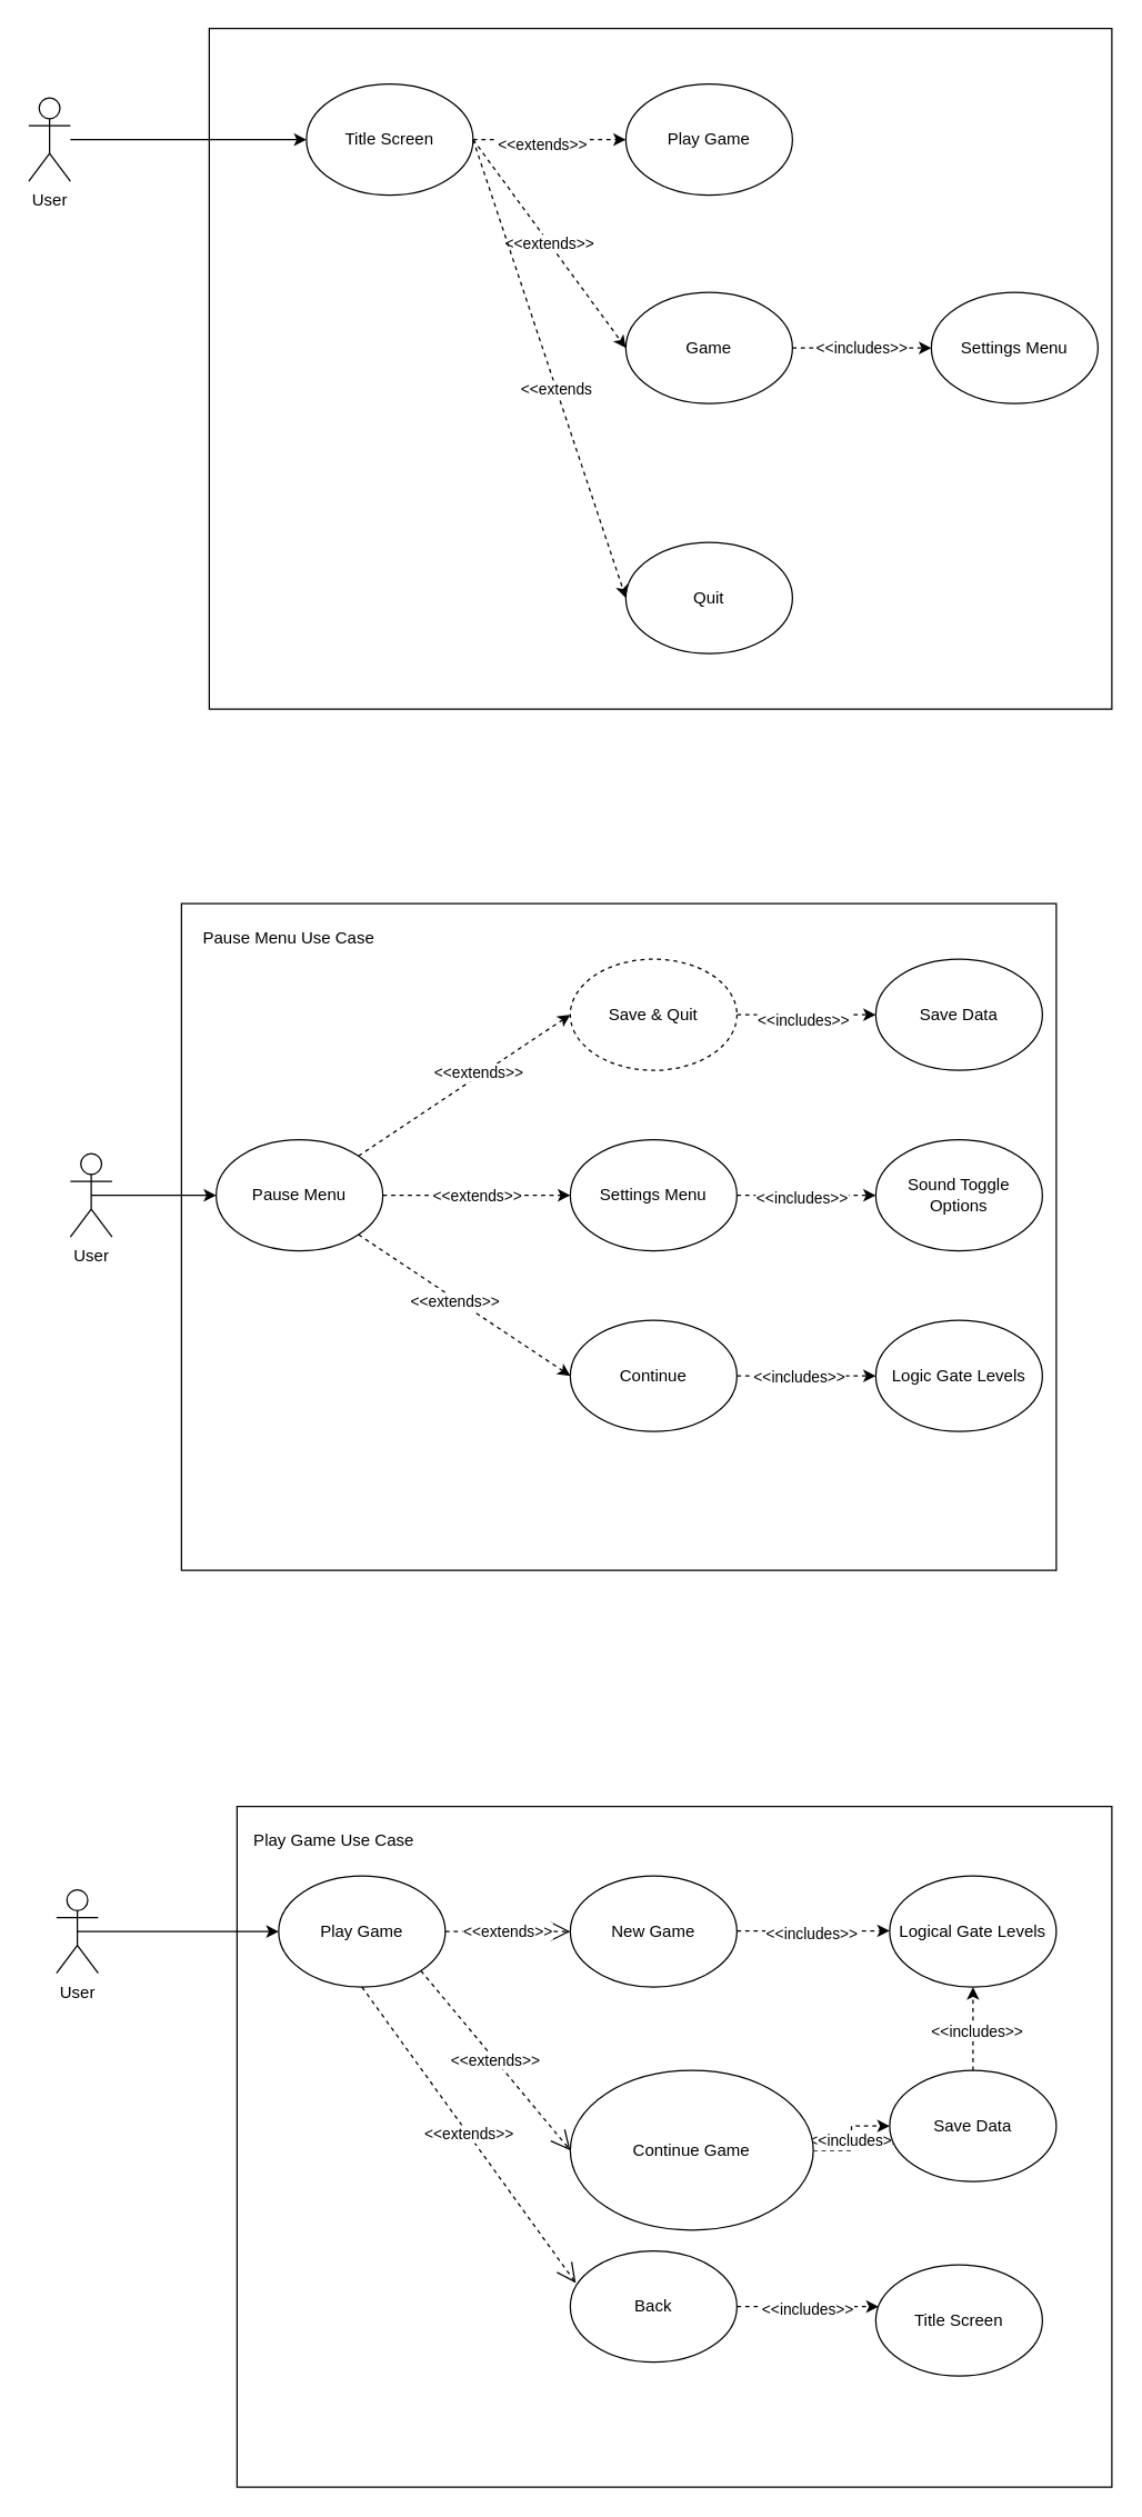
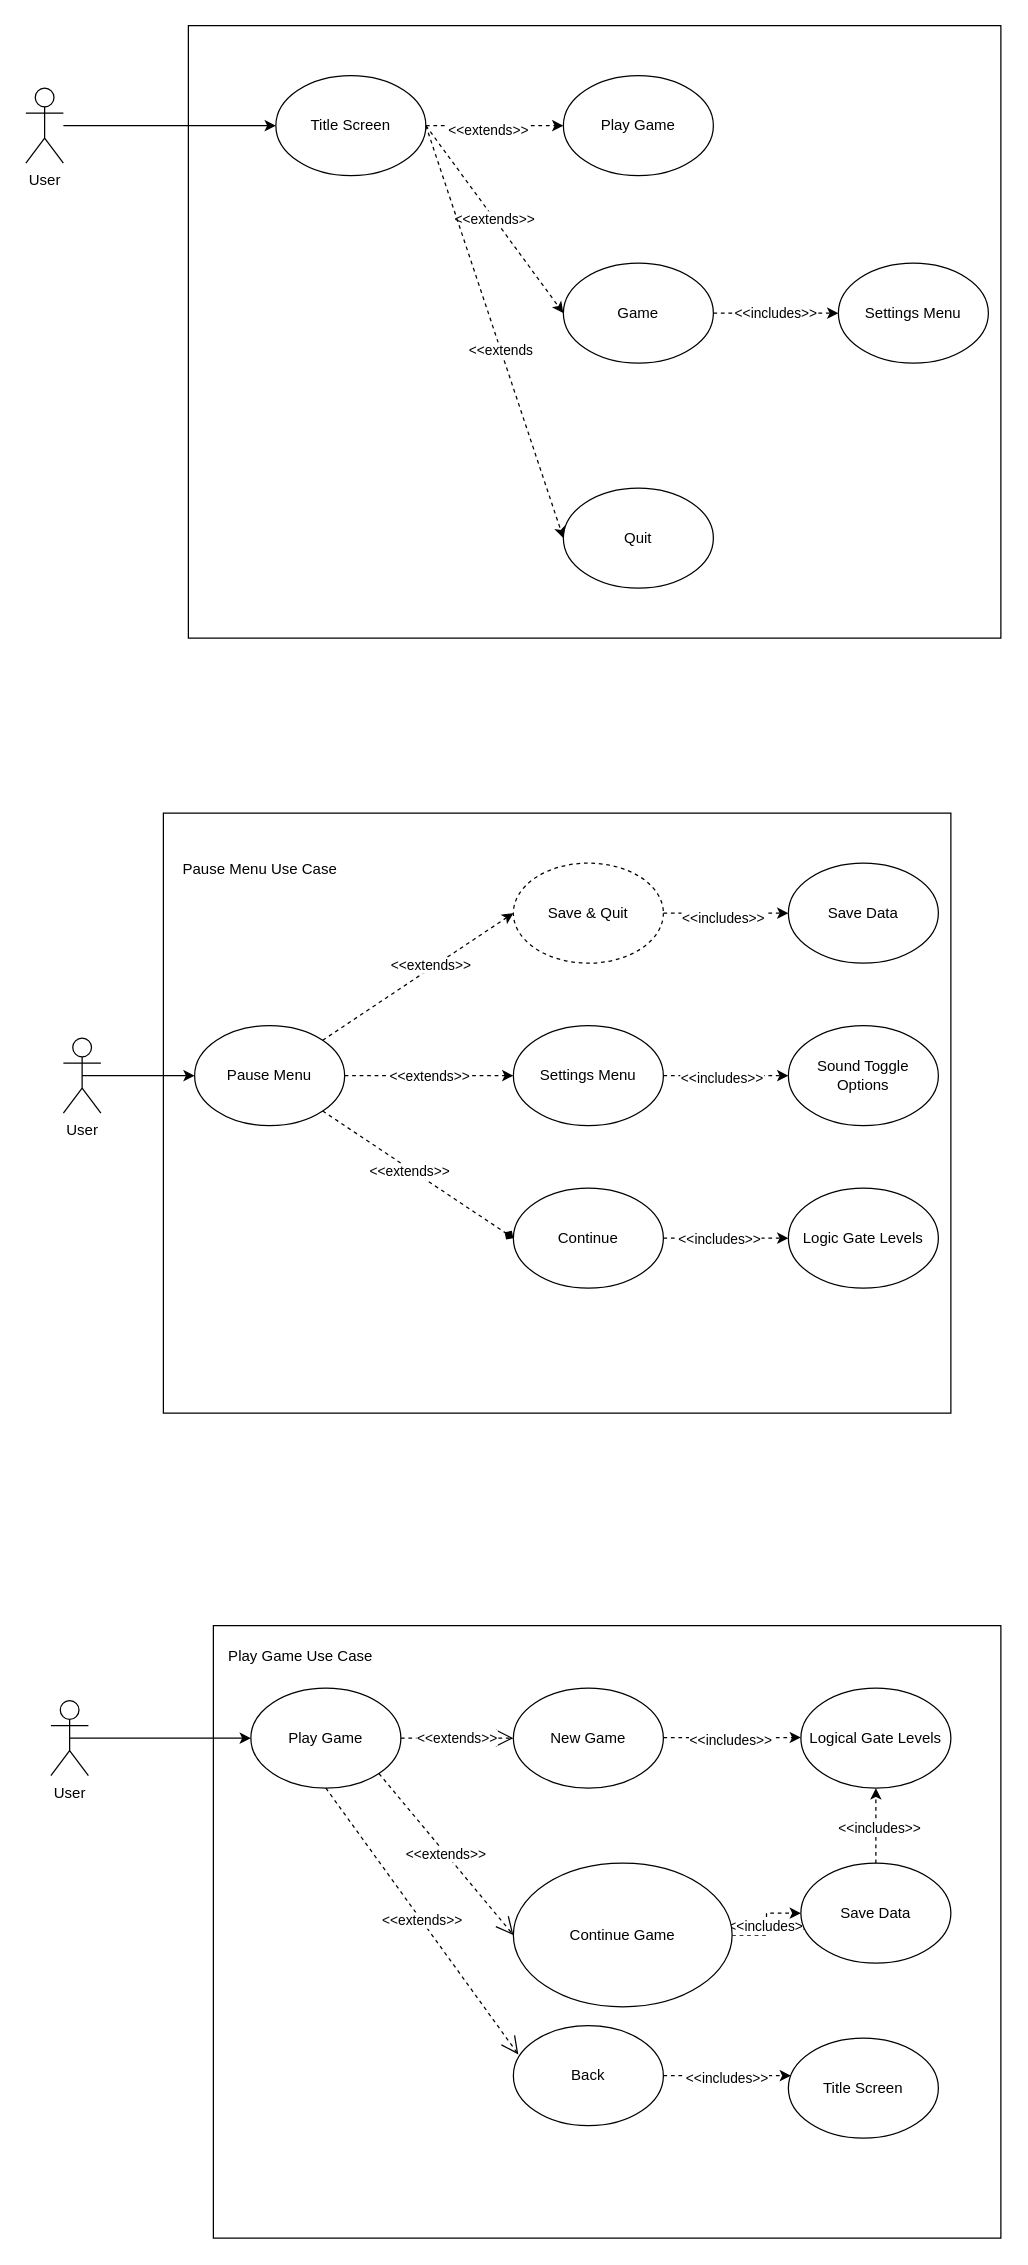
- <mxCell id="17" value="Pause Menu Use Case" style="text;html=1;align=center;verticalAlign=middle;whiteSpace=wrap;rounded=0;" parent="1" vertex="1"><mxGeometry x="140" y="660" width="135" height="30" as="geometry" /></mxCell>
+ <mxCell id="17" value="Pause Menu Use Case" style="text;html=1;align=center;verticalAlign=middle;whiteSpace=wrap;rounded=0;" parent="1" vertex="1"><mxGeometry x="140" y="680" width="135" height="30" as="geometry" /></mxCell>
- <mxCell id="34" value="" style="endArrow=classic;html=1;rounded=0;entryX=0;entryY=0.5;entryDx=0;entryDy=0;dashed=1;exitX=1;exitY=1;exitDx=0;exitDy=0;" parent="1" source="22" target="31" edge="1"><mxGeometry width="50" height="50" relative="1" as="geometry"><mxPoint x="310" y="860" as="sourcePoint" /><mxPoint x="360" y="810" as="targetPoint" /></mxGeometry></mxCell>
+ <mxCell id="34" value="" style="endArrow=diamond;html=1;rounded=0;entryX=0;entryY=0.5;entryDx=0;entryDy=0;dashed=1;exitX=1;exitY=1;exitDx=0;exitDy=0;" parent="1" source="22" target="31" edge="1"><mxGeometry width="50" height="50" relative="1" as="geometry"><mxPoint x="310" y="860" as="sourcePoint" /><mxPoint x="360" y="810" as="targetPoint" /></mxGeometry></mxCell>
